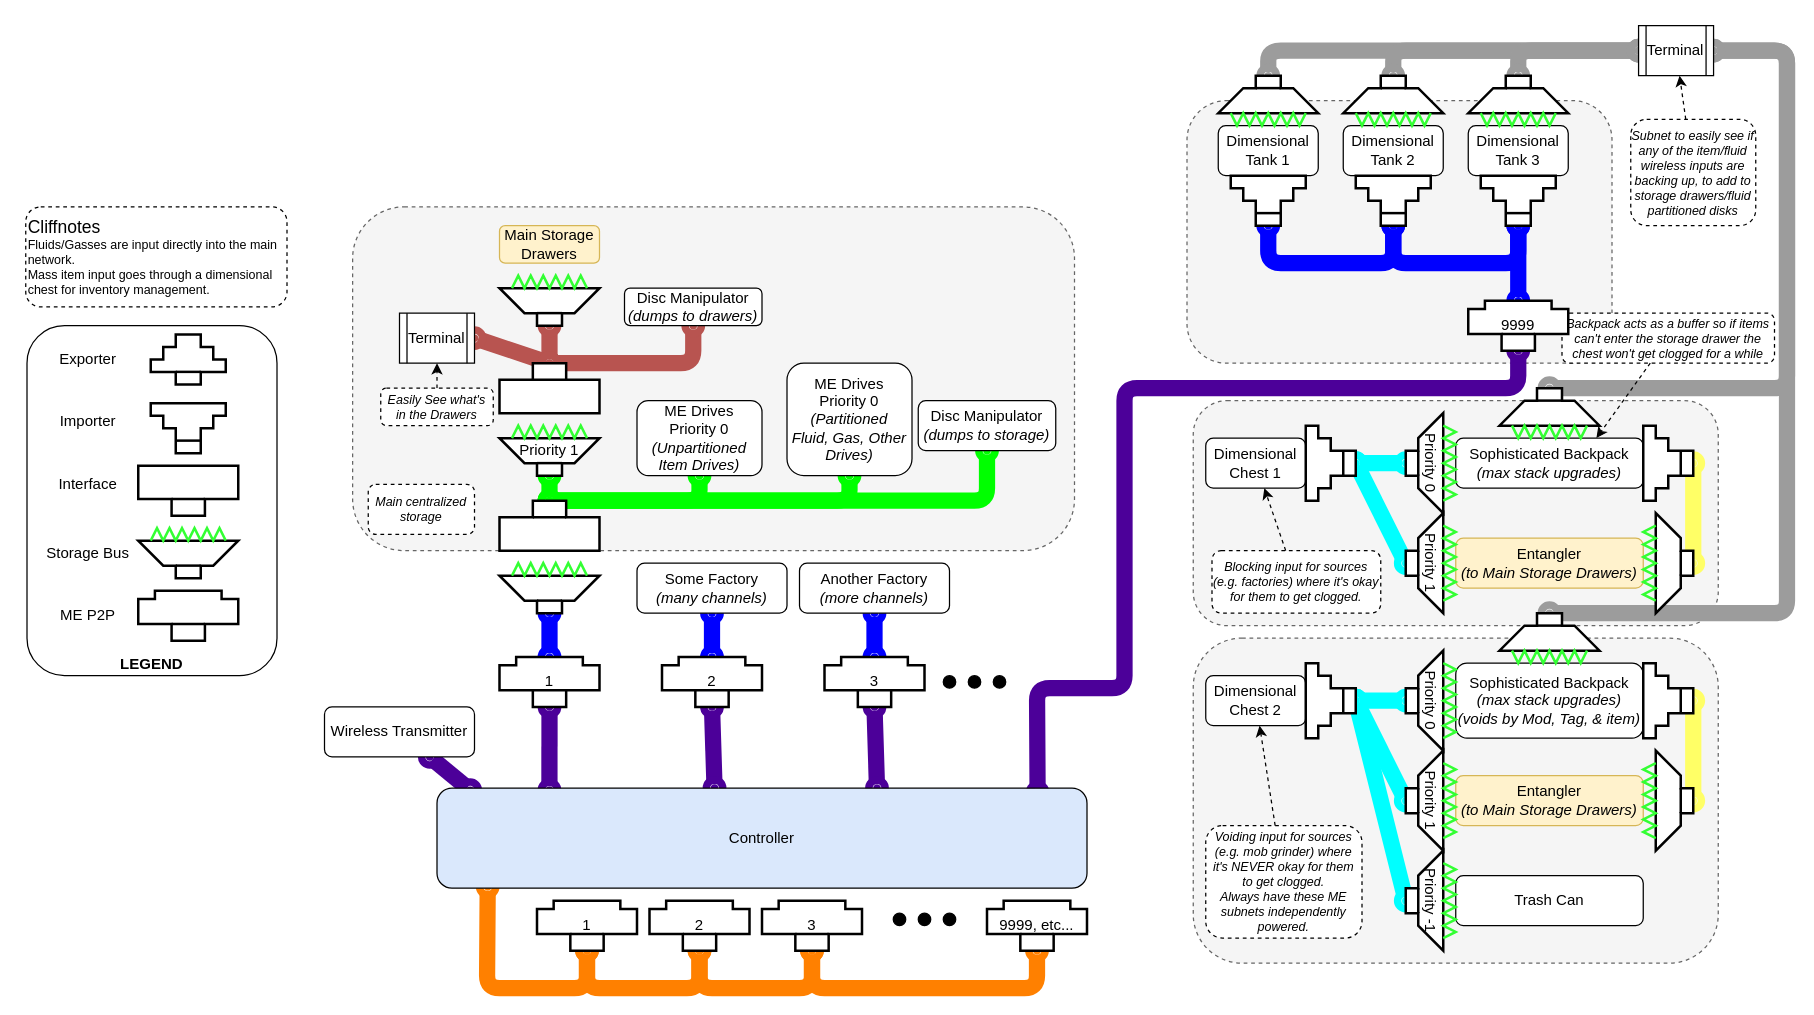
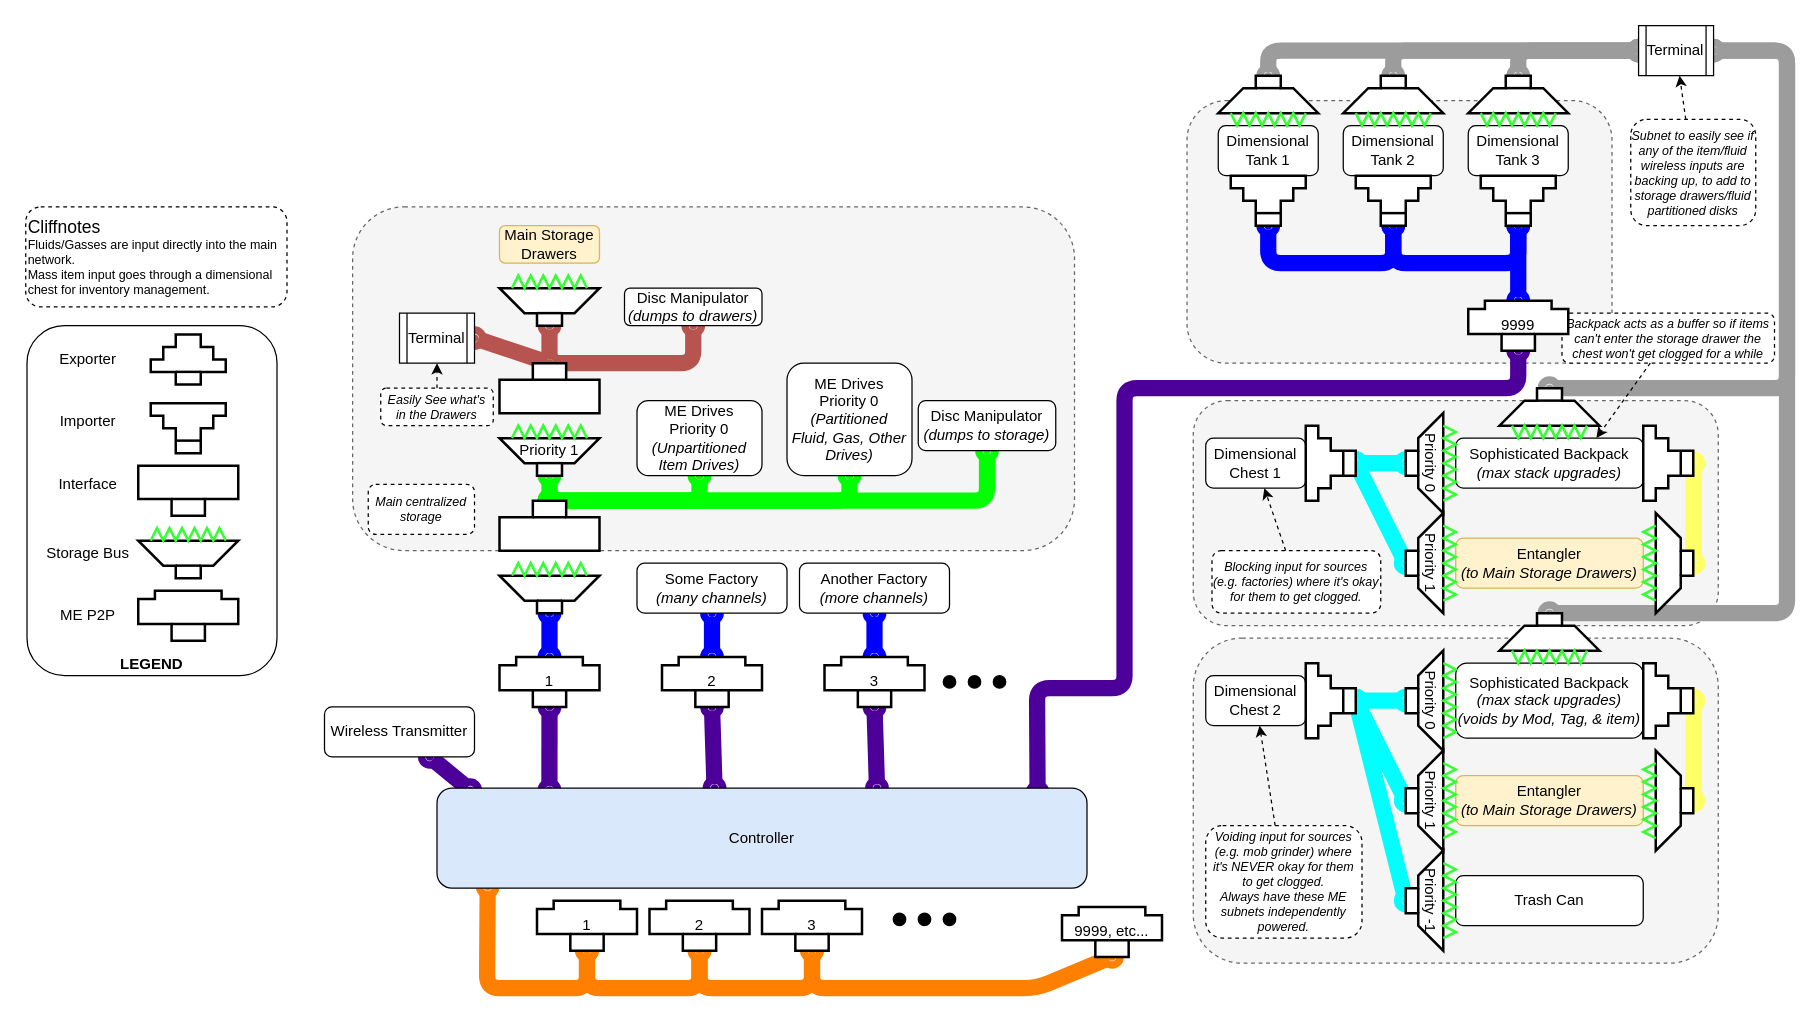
- <mxCell id="26" value="9999, etc..." style="shape=stencil(rZThDoIgEMefhq8NIf3erN6DFJNp4MTS3j7kdGlqm4zNsd3/uN/dgQeisc5ZxRHBOaJnRAjFZjFmC2Y0mExXPGlAy0THU5B1U6uCtyJthnAhc16LpvfSC8Ins6f/aJwoKQ1BKKlnnonfwJiQJhZ3AMOHENK8wQ7AQuT6AzfKFp/GN5YU91o9ZbqauGJ97QvH6H6oF/9WFOBZQXi9oDmhFHJCCH0Twv2EyDfBpY2jdwR1QBDvCJdGfBMcbjRwICSl0nxzlx3LxXRZdWMkaZypmv+Z1UyUJTw5f7LuGmgPf+Gu21s/lNG32ZsNWxyOVeH9tsIH);whiteSpace=wrap;html=1;strokeWidth=2;" vertex="1" parent="1"><mxGeometry x="789" y="720" width="80" height="40" as="geometry" /></mxCell>
+ <mxCell id="26" value="9999, etc..." style="shape=stencil(rZThDoIgEMefhq8NIf3erN6DFJNp4MTS3j7kdGlqm4zNsd3/uN/dgQeisc5ZxRHBOaJnRAjFZjFmC2Y0mExXPGlAy0THU5B1U6uCtyJthnAhc16LpvfSC8Ins6f/aJwoKQ1BKKlnnonfwJiQJhZ3AMOHENK8wQ7AQuT6AzfKFp/GN5YU91o9ZbqauGJ97QvH6H6oF/9WFOBZQXi9oDmhFHJCCH0Twv2EyDfBpY2jdwR1QBDvCJdGfBMcbjRwICSl0nxzlx3LxXRZdWMkaZypmv+Z1UyUJTw5f7LuGmgPf+Gu21s/lNG32ZsNWxyOVeH9tsIH);whiteSpace=wrap;html=1;strokeWidth=2;" vertex="1" parent="1"><mxGeometry x="849" y="725" width="80" height="40" as="geometry" /></mxCell>
